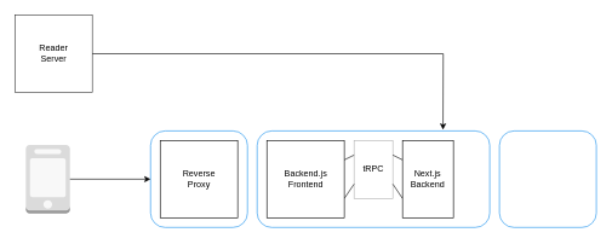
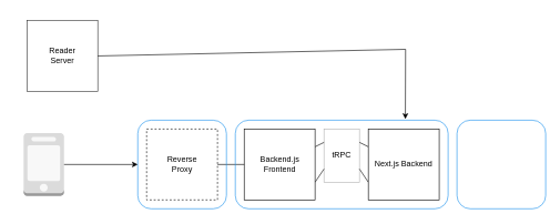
- <mxCell id="15" value="Reader&lt;br&gt;Server" style="whiteSpace=wrap;html=1;aspect=fixed;strokeColor=#000000;fillColor=default;opacity=80;" vertex="1" parent="2"><mxGeometry width="106.545" height="106.545" as="geometry" /></mxCell>
+ <mxCell id="15" value="Reader&lt;br&gt;Server" style="whiteSpace=wrap;html=1;aspect=fixed;strokeColor=#000000;fillColor=default;opacity=80;" vertex="1" parent="2"><mxGeometry x="20" y="10" width="106.545" height="106.545" as="geometry" /></mxCell>
- <mxCell id="10" value="Reverse&lt;br&gt;Proxy" style="whiteSpace=wrap;html=1;aspect=fixed;strokeColor=#000000;fillColor=default;" vertex="1" parent="2"><mxGeometry x="200" y="173.16" width="106.545" height="106.545" as="geometry" /></mxCell>
+ <mxCell id="10" value="Reverse&lt;br&gt;Proxy" style="whiteSpace=wrap;html=1;aspect=fixed;strokeColor=#000000;fillColor=default;dashed=1;" vertex="1" parent="2"><mxGeometry x="200" y="173.16" width="106.545" height="106.545" as="geometry" /></mxCell>
+ <mxCell id="11" value="" style="endArrow=none;html=1;rounded=0;entryX=0;entryY=0.5;entryDx=0;entryDy=0;exitX=1;exitY=0.5;exitDx=0;exitDy=0;" edge="1" parent="2" source="10" target="9"><mxGeometry width="50" height="50" relative="1" as="geometry"><mxPoint x="266.667" y="319.68" as="sourcePoint" /><mxPoint x="333.333" y="253.08" as="targetPoint" /></mxGeometry></mxCell>
- <mxCell id="8" value="Next.js Backend" style="whiteSpace=wrap;html=1;aspect=fixed;" vertex="1" parent="2"><mxGeometry x="533.333" y="173.16" width="70" height="106.545" as="geometry" /></mxCell>
+ <mxCell id="8" value="Next.js Backend" style="whiteSpace=wrap;html=1;aspect=fixed;" vertex="1" parent="2"><mxGeometry x="533.333" y="173.16" width="106.545" height="106.545" as="geometry" /></mxCell>
